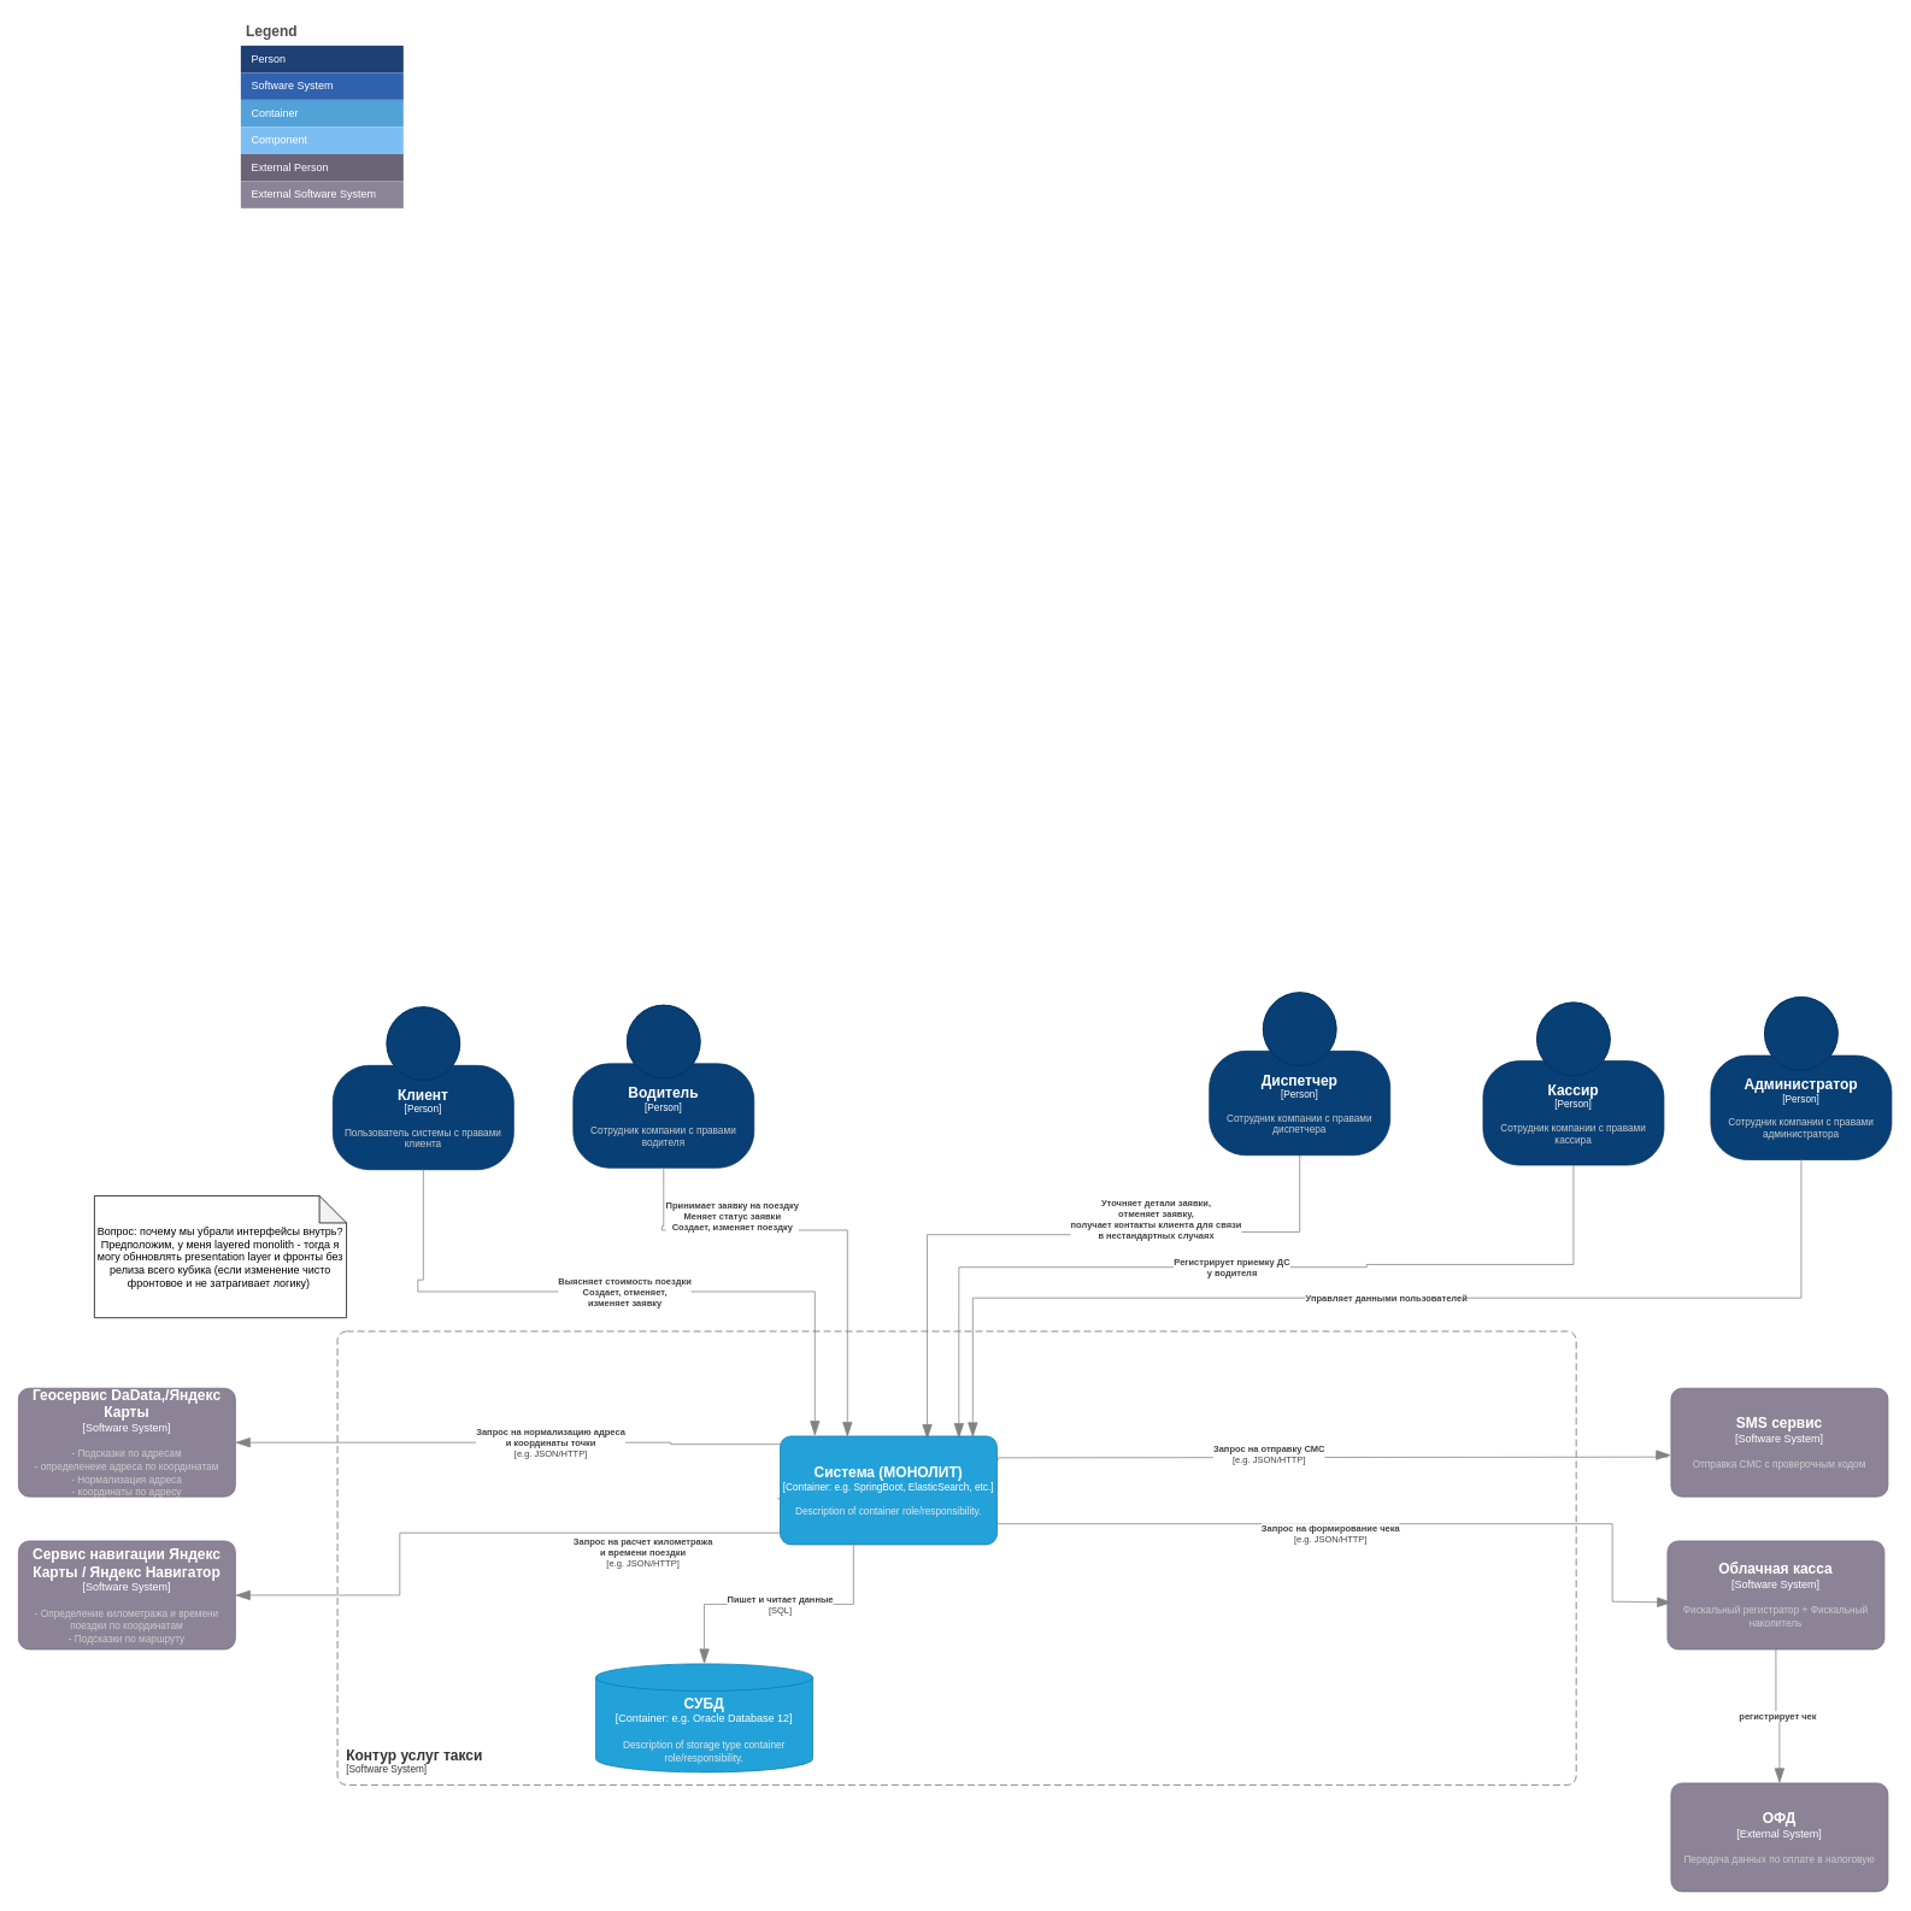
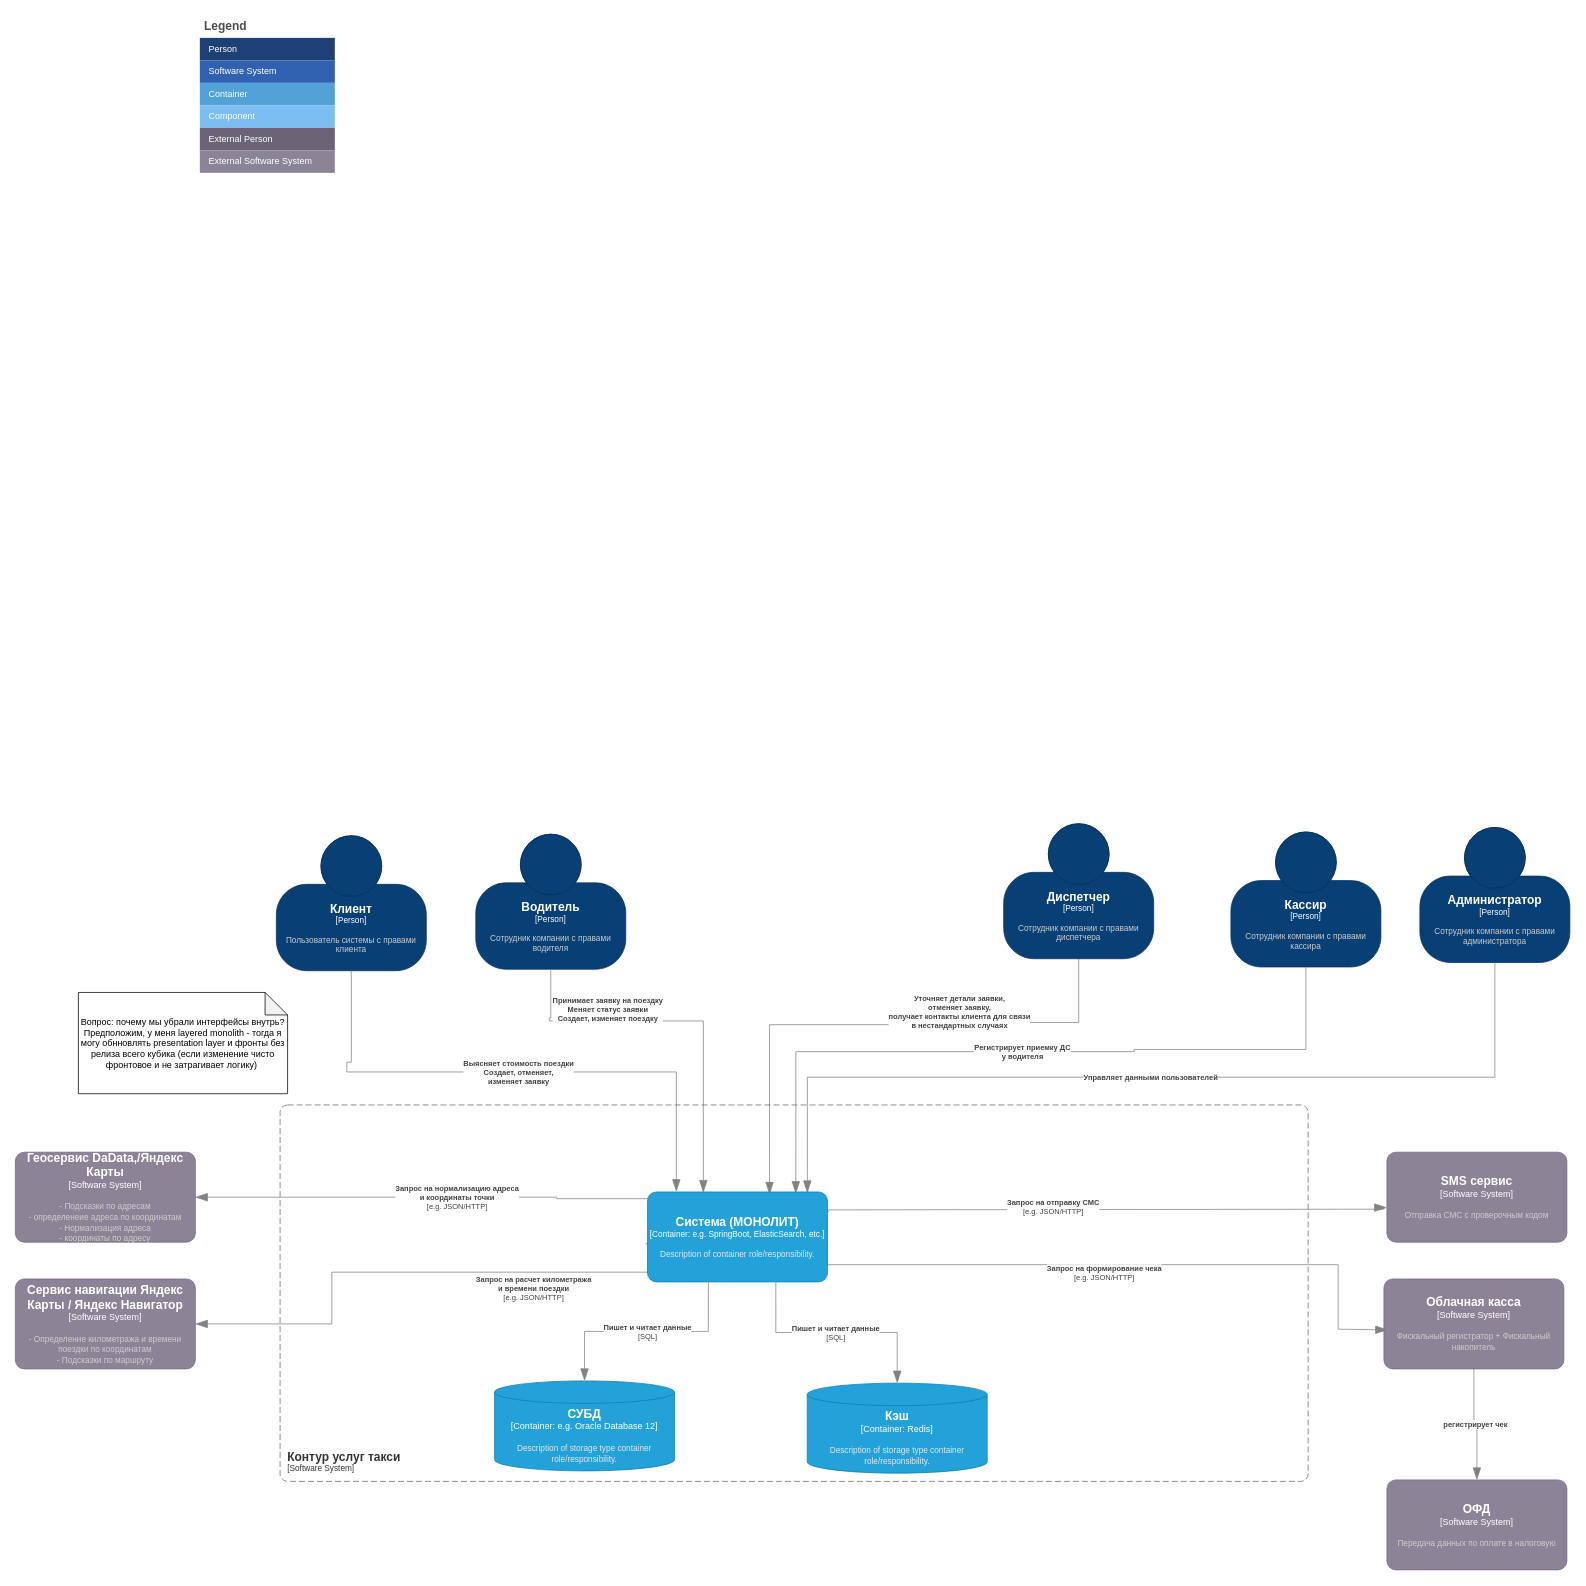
+ <mxCell id="40" value="&lt;div style=&quot;text-align: left&quot;&gt;&lt;div style=&quot;text-align: center&quot;&gt;&lt;b&gt;Пишет и читает данные&lt;/b&gt;&lt;/div&gt;&lt;div style=&quot;text-align: center&quot;&gt;[SQL]&lt;/div&gt;&lt;/div&gt;" style="endArrow=blockThin;html=1;fontSize=10;fontColor=#404040;strokeWidth=1;endFill=1;strokeColor=#828282;elbow=vertical;metaEdit=1;endSize=14;startSize=14;jumpStyle=arc;jumpSize=16;rounded=0;edgeStyle=orthogonalEdgeStyle;exitX=0.713;exitY=0.986;exitDx=0;exitDy=0;exitPerimeter=0;" edge="1" parent="1" source="36" target="39"><mxGeometry width="240" relative="1" as="geometry"><mxPoint x="-60" y="1573" as="sourcePoint" /><mxPoint x="-60" y="1679" as="targetPoint" /></mxGeometry></mxCell>
+ <mxCell id="39" value="&lt;font style=&quot;font-size: 16px&quot;&gt;&lt;b&gt;Кэш&lt;/b&gt;&lt;/font&gt;&lt;div&gt;[Container:&amp;nbsp;Redis]&lt;/div&gt;&lt;br&gt;&lt;div&gt;&lt;font style=&quot;font-size: 11px&quot;&gt;&lt;font color=&quot;#E6E6E6&quot;&gt;Description of storage type container role/responsibility.&lt;/font&gt;&lt;/div&gt;" style="shape=cylinder3;size=15;whiteSpace=wrap;html=1;boundedLbl=1;rounded=0;labelBackgroundColor=none;fillColor=#23A2D9;fontSize=12;fontColor=#ffffff;align=center;strokeColor=#0E7DAD;metaEdit=1;points=[[0.5,0,0],[1,0.25,0],[1,0.5,0],[1,0.75,0],[0.5,1,0],[0,0.75,0],[0,0.5,0],[0,0.25,0]];resizable=0;" vertex="1" parent="1"><mxGeometry x="1076" y="1844" width="240" height="120" as="geometry" /></mxCell>
- <mxCell id="23" value="&lt;font style=&quot;font-size: 16px&quot;&gt;&lt;b&gt;ОФД&lt;/b&gt;&lt;/font&gt;&lt;div&gt;[External System]&lt;/div&gt;&lt;br&gt;&lt;div&gt;&lt;font style=&quot;font-size: 11px&quot;&gt;&lt;font color=&quot;#cccccc&quot;&gt;Передача данных по оплате в налоговую&lt;/font&gt;&lt;/div&gt;" style="rounded=1;whiteSpace=wrap;html=1;labelBackgroundColor=none;fillColor=#8C8496;fontColor=#ffffff;align=center;arcSize=10;strokeColor=#736782;metaEdit=1;resizable=0;points=[[0.25,0,0],[0.5,0,0],[0.75,0,0],[1,0.25,0],[1,0.5,0],[1,0.75,0],[0.75,1,0],[0.5,1,0],[0.25,1,0],[0,0.75,0],[0,0.5,0],[0,0.25,0]];" vertex="1" parent="1"><mxGeometry x="1849" y="1973" width="240" height="120" as="geometry" /></mxCell>
+ <mxCell id="23" value="&lt;font style=&quot;font-size: 16px&quot;&gt;&lt;b&gt;ОФД&lt;/b&gt;&lt;/font&gt;&lt;div&gt;[Software System]&lt;/div&gt;&lt;br&gt;&lt;div&gt;&lt;font style=&quot;font-size: 11px&quot;&gt;&lt;font color=&quot;#cccccc&quot;&gt;Передача данных по оплате в налоговую&lt;/font&gt;&lt;/div&gt;" style="rounded=1;whiteSpace=wrap;html=1;labelBackgroundColor=none;fillColor=#8C8496;fontColor=#ffffff;align=center;arcSize=10;strokeColor=#736782;metaEdit=1;resizable=0;points=[[0.25,0,0],[0.5,0,0],[0.75,0,0],[1,0.25,0],[1,0.5,0],[1,0.75,0],[0.75,1,0],[0.5,1,0],[0.25,1,0],[0,0.75,0],[0,0.5,0],[0,0.25,0]];" vertex="1" parent="1"><mxGeometry x="1849" y="1973" width="240" height="120" as="geometry" /></mxCell>
